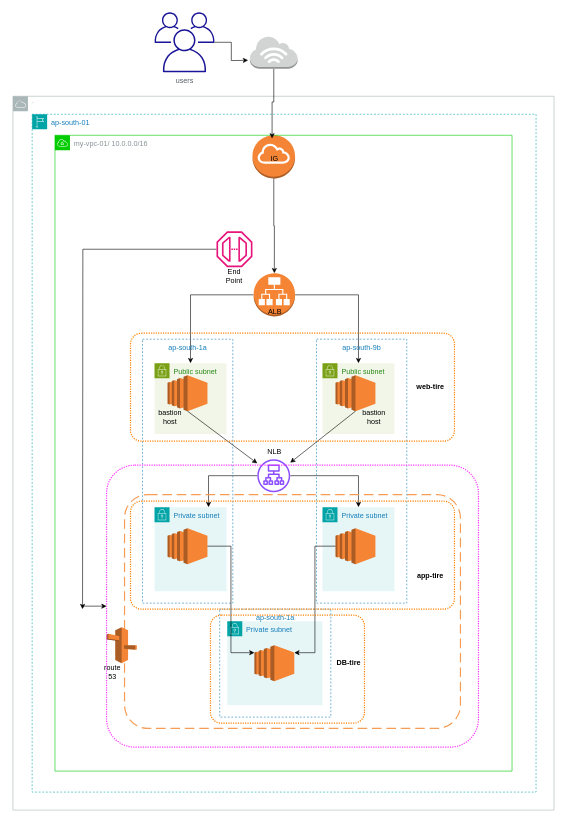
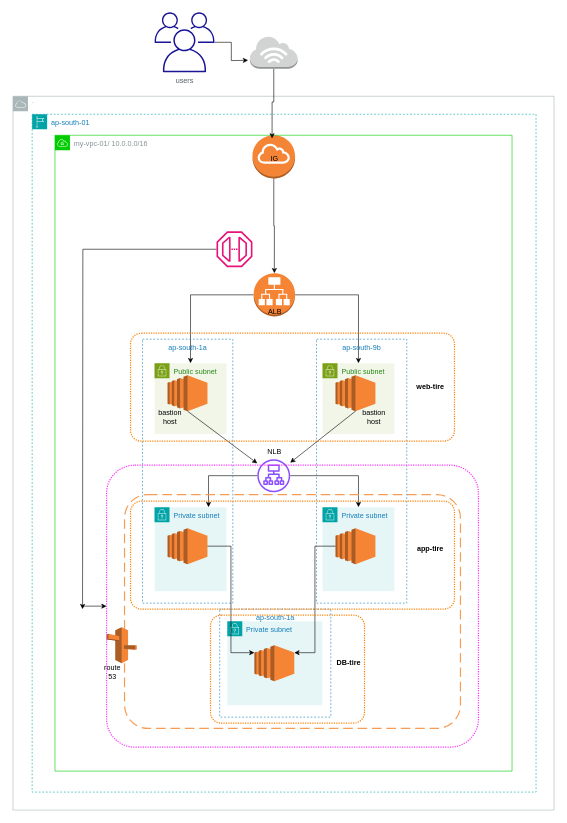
- <mxCell id="44" value="End&lt;br&gt;Point&lt;br&gt;" style="text;html=1;strokeColor=none;fillColor=none;align=center;verticalAlign=middle;whiteSpace=wrap;rounded=0;" parent="1" vertex="1"><mxGeometry x="360.26" y="445" width="60" height="30" as="geometry" /></mxCell>
- <mxCell id="35" value="&lt;b&gt;app-tire&lt;/b&gt;" style="text;html=1;strokeColor=none;fillColor=none;align=center;verticalAlign=middle;whiteSpace=wrap;rounded=0;" parent="1" vertex="1"><mxGeometry x="687" y="945" width="60" height="30" as="geometry" /></mxCell>
+ <mxCell id="35" value="&lt;b&gt;app-tire&lt;/b&gt;" style="text;html=1;strokeColor=none;fillColor=none;align=center;verticalAlign=middle;whiteSpace=wrap;rounded=0;" parent="1" vertex="1"><mxGeometry x="687" y="900" width="60" height="30" as="geometry" /></mxCell>
